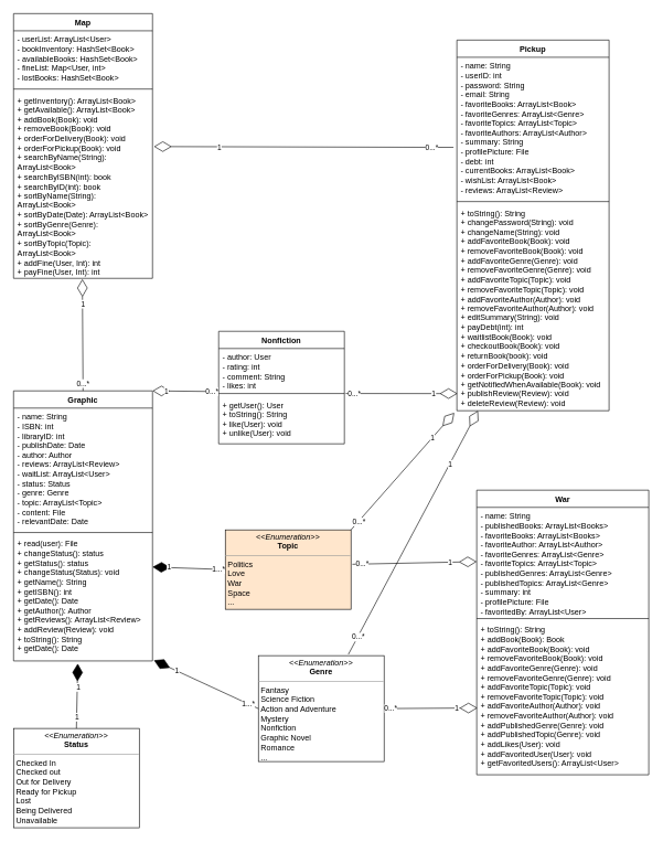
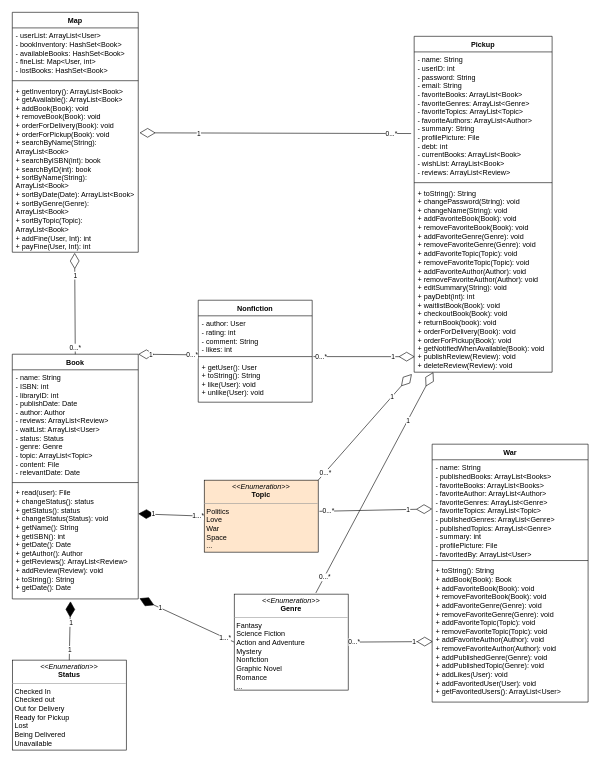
- <mxCell id="8" value="Graphic" style="swimlane;fontStyle=1;align=center;verticalAlign=top;childLayout=stackLayout;horizontal=1;startSize=26;horizontalStack=0;resizeParent=1;resizeParentMax=0;resizeLast=0;collapsible=1;marginBottom=0;whiteSpace=wrap;html=1;" vertex="1" parent="1"><mxGeometry x="20" y="590" width="210" height="408" as="geometry" /></mxCell>
+ <mxCell id="8" value="Book" style="swimlane;fontStyle=1;align=center;verticalAlign=top;childLayout=stackLayout;horizontal=1;startSize=26;horizontalStack=0;resizeParent=1;resizeParentMax=0;resizeLast=0;collapsible=1;marginBottom=0;whiteSpace=wrap;html=1;" vertex="1" parent="1"><mxGeometry x="20" y="590" width="210" height="408" as="geometry" /></mxCell>
